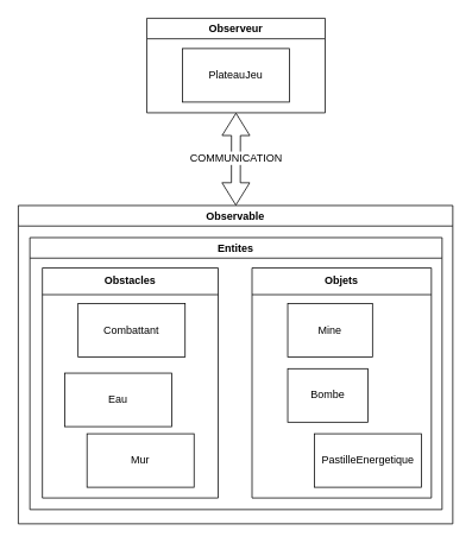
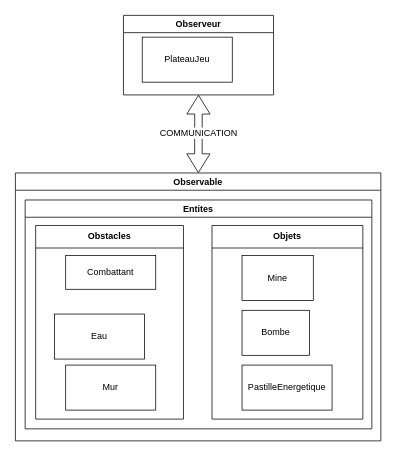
- <mxCell id="3" value="PlateauJeu" style="rounded=0;whiteSpace=wrap;html=1;" vertex="1" parent="2"><mxGeometry x="40" y="34" width="120" height="60" as="geometry" /></mxCell>
+ <mxCell id="3" value="PlateauJeu" style="rounded=0;whiteSpace=wrap;html=1;" vertex="1" parent="2"><mxGeometry x="25" y="29" width="120" height="60" as="geometry" /></mxCell>
- <mxCell id="10" value="Combattant" style="rounded=0;whiteSpace=wrap;html=1;" vertex="1" parent="9"><mxGeometry x="40" y="40" width="120" height="60" as="geometry" /></mxCell>
+ <mxCell id="10" value="Combattant" style="rounded=0;whiteSpace=wrap;html=1;" vertex="1" parent="9"><mxGeometry x="40" y="40" width="120" height="45" as="geometry" /></mxCell>
- <mxCell id="12" value="Mur" style="rounded=0;whiteSpace=wrap;html=1;" vertex="1" parent="9"><mxGeometry x="50" y="186" width="120" height="60" as="geometry" /></mxCell>
+ <mxCell id="12" value="Mur" style="rounded=0;whiteSpace=wrap;html=1;" vertex="1" parent="9"><mxGeometry x="40" y="186" width="120" height="60" as="geometry" /></mxCell>
- <mxCell id="8" value="PastilleEnergetique" style="rounded=0;whiteSpace=wrap;html=1;" vertex="1" parent="5"><mxGeometry x="70" y="186" width="120" height="60" as="geometry" /></mxCell>
+ <mxCell id="8" value="PastilleEnergetique" style="rounded=0;whiteSpace=wrap;html=1;" vertex="1" parent="5"><mxGeometry x="40" y="186" width="120" height="60" as="geometry" /></mxCell>
